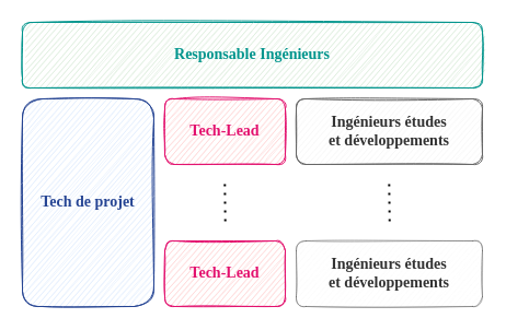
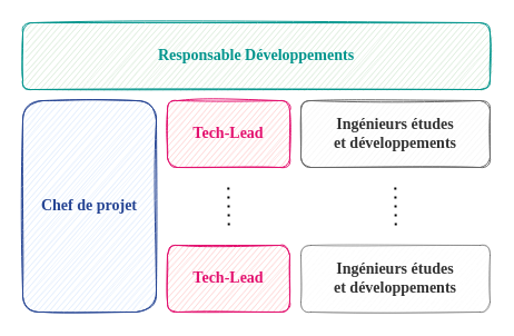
- <mxCell id="9" value="&lt;font&gt;Responsable Ingénieurs&lt;/font&gt;" style="rounded=1;whiteSpace=wrap;html=1;fontFamily=Comic Sans MS;verticalAlign=middle;fontSize=14;fillColor=#d5e8d4;strokeColor=#02958D;sketch=1;fontStyle=1;perimeterSpacing=0;shadow=0;glass=0;fontColor=#02958D;" vertex="1" parent="1"><mxGeometry x="20" y="20" width="420" height="60" as="geometry" /></mxCell>
+ <mxCell id="9" value="&lt;font&gt;Responsable Développements&lt;/font&gt;" style="rounded=1;whiteSpace=wrap;html=1;fontFamily=Comic Sans MS;verticalAlign=middle;fontSize=14;fillColor=#d5e8d4;strokeColor=#02958D;sketch=1;fontStyle=1;perimeterSpacing=0;shadow=0;glass=0;fontColor=#02958D;" vertex="1" parent="1"><mxGeometry x="20" y="20" width="420" height="60" as="geometry" /></mxCell>
- <mxCell id="7" value="Tech de projet" style="rounded=1;whiteSpace=wrap;html=1;sketch=1;fontFamily=Comic Sans MS;fontSize=14;verticalAlign=middle;fillColor=#dae8fc;strokeColor=#254493;fontColor=#254493;fontStyle=1" vertex="1" parent="1"><mxGeometry x="20" y="90" width="120" height="190" as="geometry" /></mxCell>
+ <mxCell id="7" value="Chef de projet" style="rounded=1;whiteSpace=wrap;html=1;sketch=1;fontFamily=Comic Sans MS;fontSize=14;verticalAlign=middle;fillColor=#dae8fc;strokeColor=#254493;fontColor=#254493;fontStyle=1" vertex="1" parent="1"><mxGeometry x="20" y="90" width="120" height="190" as="geometry" /></mxCell>
